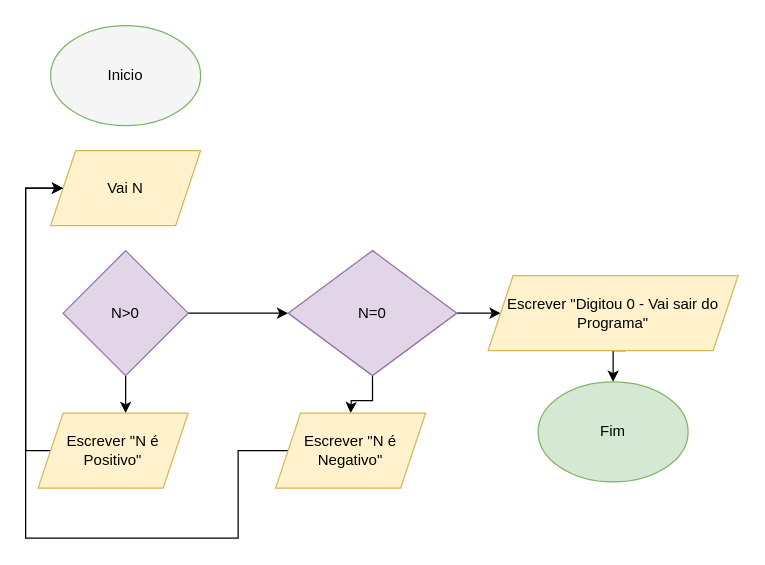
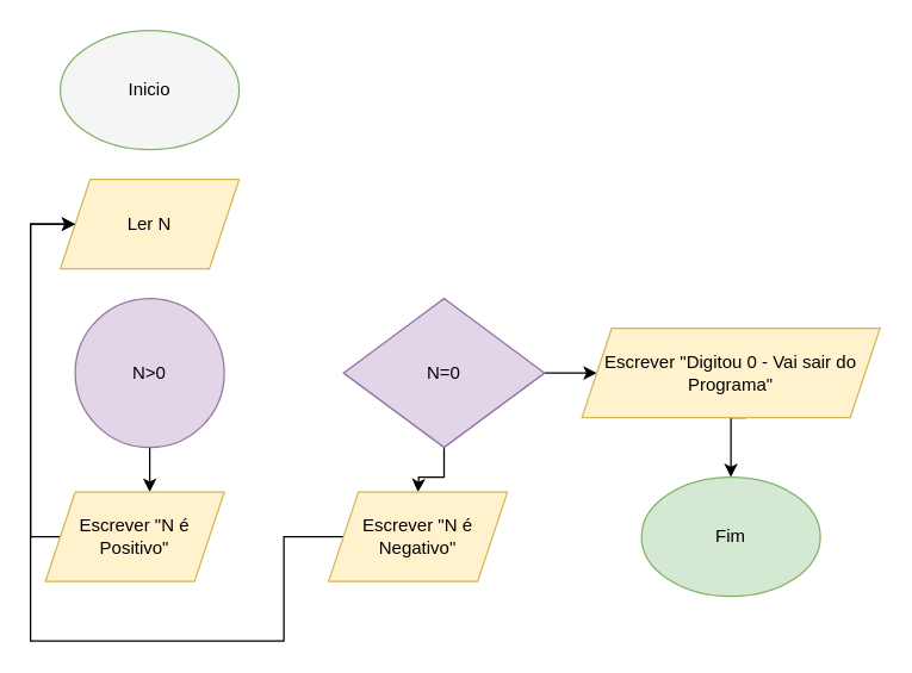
- <mxCell id="3" value="Vai N" style="shape=parallelogram;perimeter=parallelogramPerimeter;whiteSpace=wrap;html=1;fixedSize=1;fillColor=#fff2cc;strokeColor=#d6b656;" vertex="1" parent="1"><mxGeometry x="40" y="120" width="120" height="60" as="geometry" /></mxCell>
+ <mxCell id="3" value="Ler N" style="shape=parallelogram;perimeter=parallelogramPerimeter;whiteSpace=wrap;html=1;fixedSize=1;fillColor=#fff2cc;strokeColor=#d6b656;" vertex="1" parent="1"><mxGeometry x="40" y="120" width="120" height="60" as="geometry" /></mxCell>
- <mxCell id="6" value="N&amp;gt;0" style="rhombus;whiteSpace=wrap;html=1;fillColor=#e1d5e7;strokeColor=#9673a6;" vertex="1" parent="1"><mxGeometry x="50" y="200" width="100" height="100" as="geometry" /></mxCell>
+ <mxCell id="6" value="N&amp;gt;0" style="ellipse;whiteSpace=wrap;html=1;fillColor=#e1d5e7;strokeColor=#9673a6;" vertex="1" parent="1"><mxGeometry x="50" y="200" width="100" height="100" as="geometry" /></mxCell>
- <mxCell id="5" value="" style="edgeStyle=orthogonalEdgeStyle;rounded=0;orthogonalLoop=1;jettySize=auto;html=1;" edge="1" parent="1" source="6" target="10"><mxGeometry relative="1" as="geometry" /></mxCell>
- <mxCell id="13" value="Fim" style="ellipse;whiteSpace=wrap;html=1;fillColor=#d5e8d4;strokeColor=#82b366;" vertex="1" parent="1"><mxGeometry x="430" y="305" width="120" height="80" as="geometry" /></mxCell>
+ <mxCell id="13" value="Fim" style="ellipse;whiteSpace=wrap;html=1;fillColor=#d5e8d4;strokeColor=#82b366;" vertex="1" parent="1"><mxGeometry x="430" y="320" width="120" height="80" as="geometry" /></mxCell>
